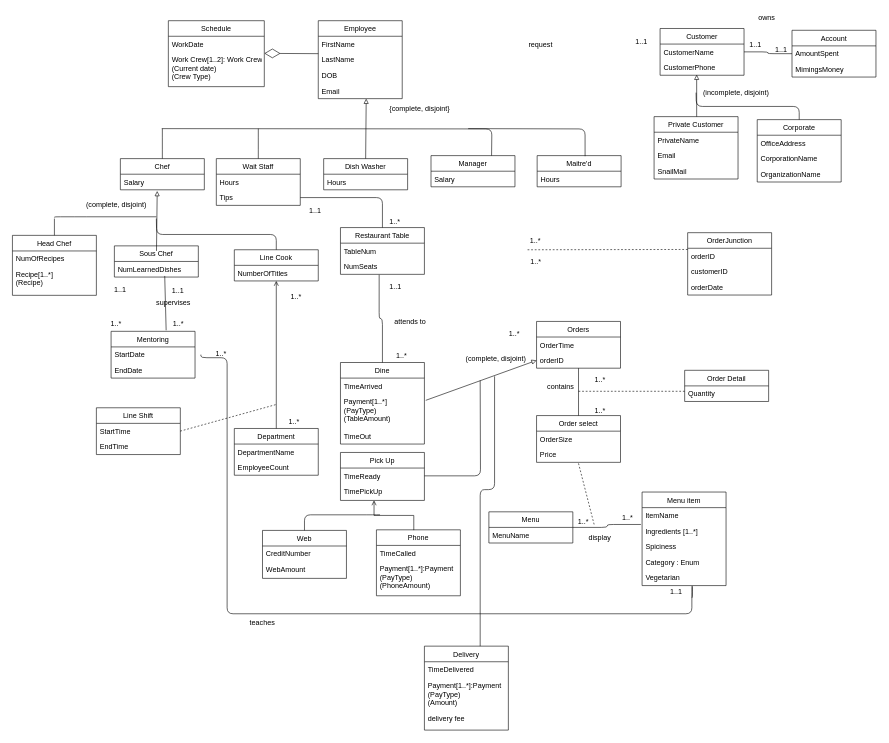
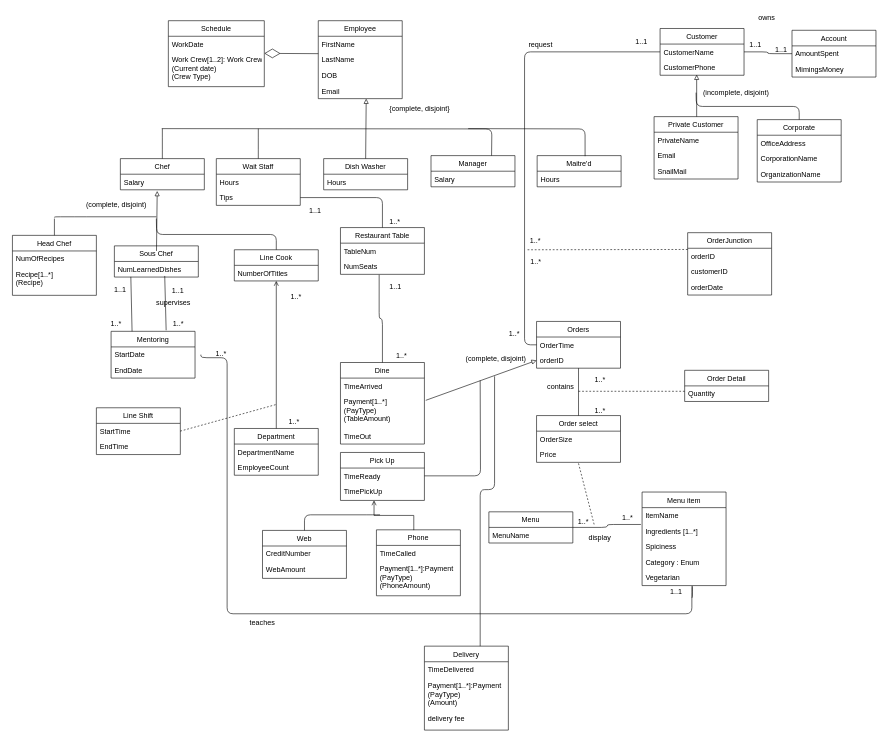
+ <mxCell id="93" style="edgeStyle=orthogonalEdgeStyle;orthogonalLoop=1;jettySize=auto;html=1;exitX=0;exitY=0.5;exitDx=0;exitDy=0;entryX=0;entryY=0.5;entryDx=0;entryDy=0;endArrow=none;" parent="1" source="54" target="71" edge="1"><mxGeometry relative="1" as="geometry" /></mxCell>
+ <mxCell id="100" value="" style="endArrow=none;html=1;entryX=0.196;entryY=0.988;entryDx=0;entryDy=0;entryPerimeter=0;exitX=0.25;exitY=0;exitDx=0;exitDy=0;" parent="1" source="34" target="33" edge="1"><mxGeometry width="50" height="50" relative="1" as="geometry"><mxPoint x="210" y="544" as="sourcePoint" /><mxPoint x="260" y="494" as="targetPoint" /></mxGeometry></mxCell>
- <mxCell id="146" value="attends to" style="text;html=1;resizable=0;points=[];autosize=1;align=left;verticalAlign=top;spacingTop=-4;" parent="1" vertex="1"><mxGeometry x="654.5" y="525.5" width="63" height="14" as="geometry" /></mxCell>
